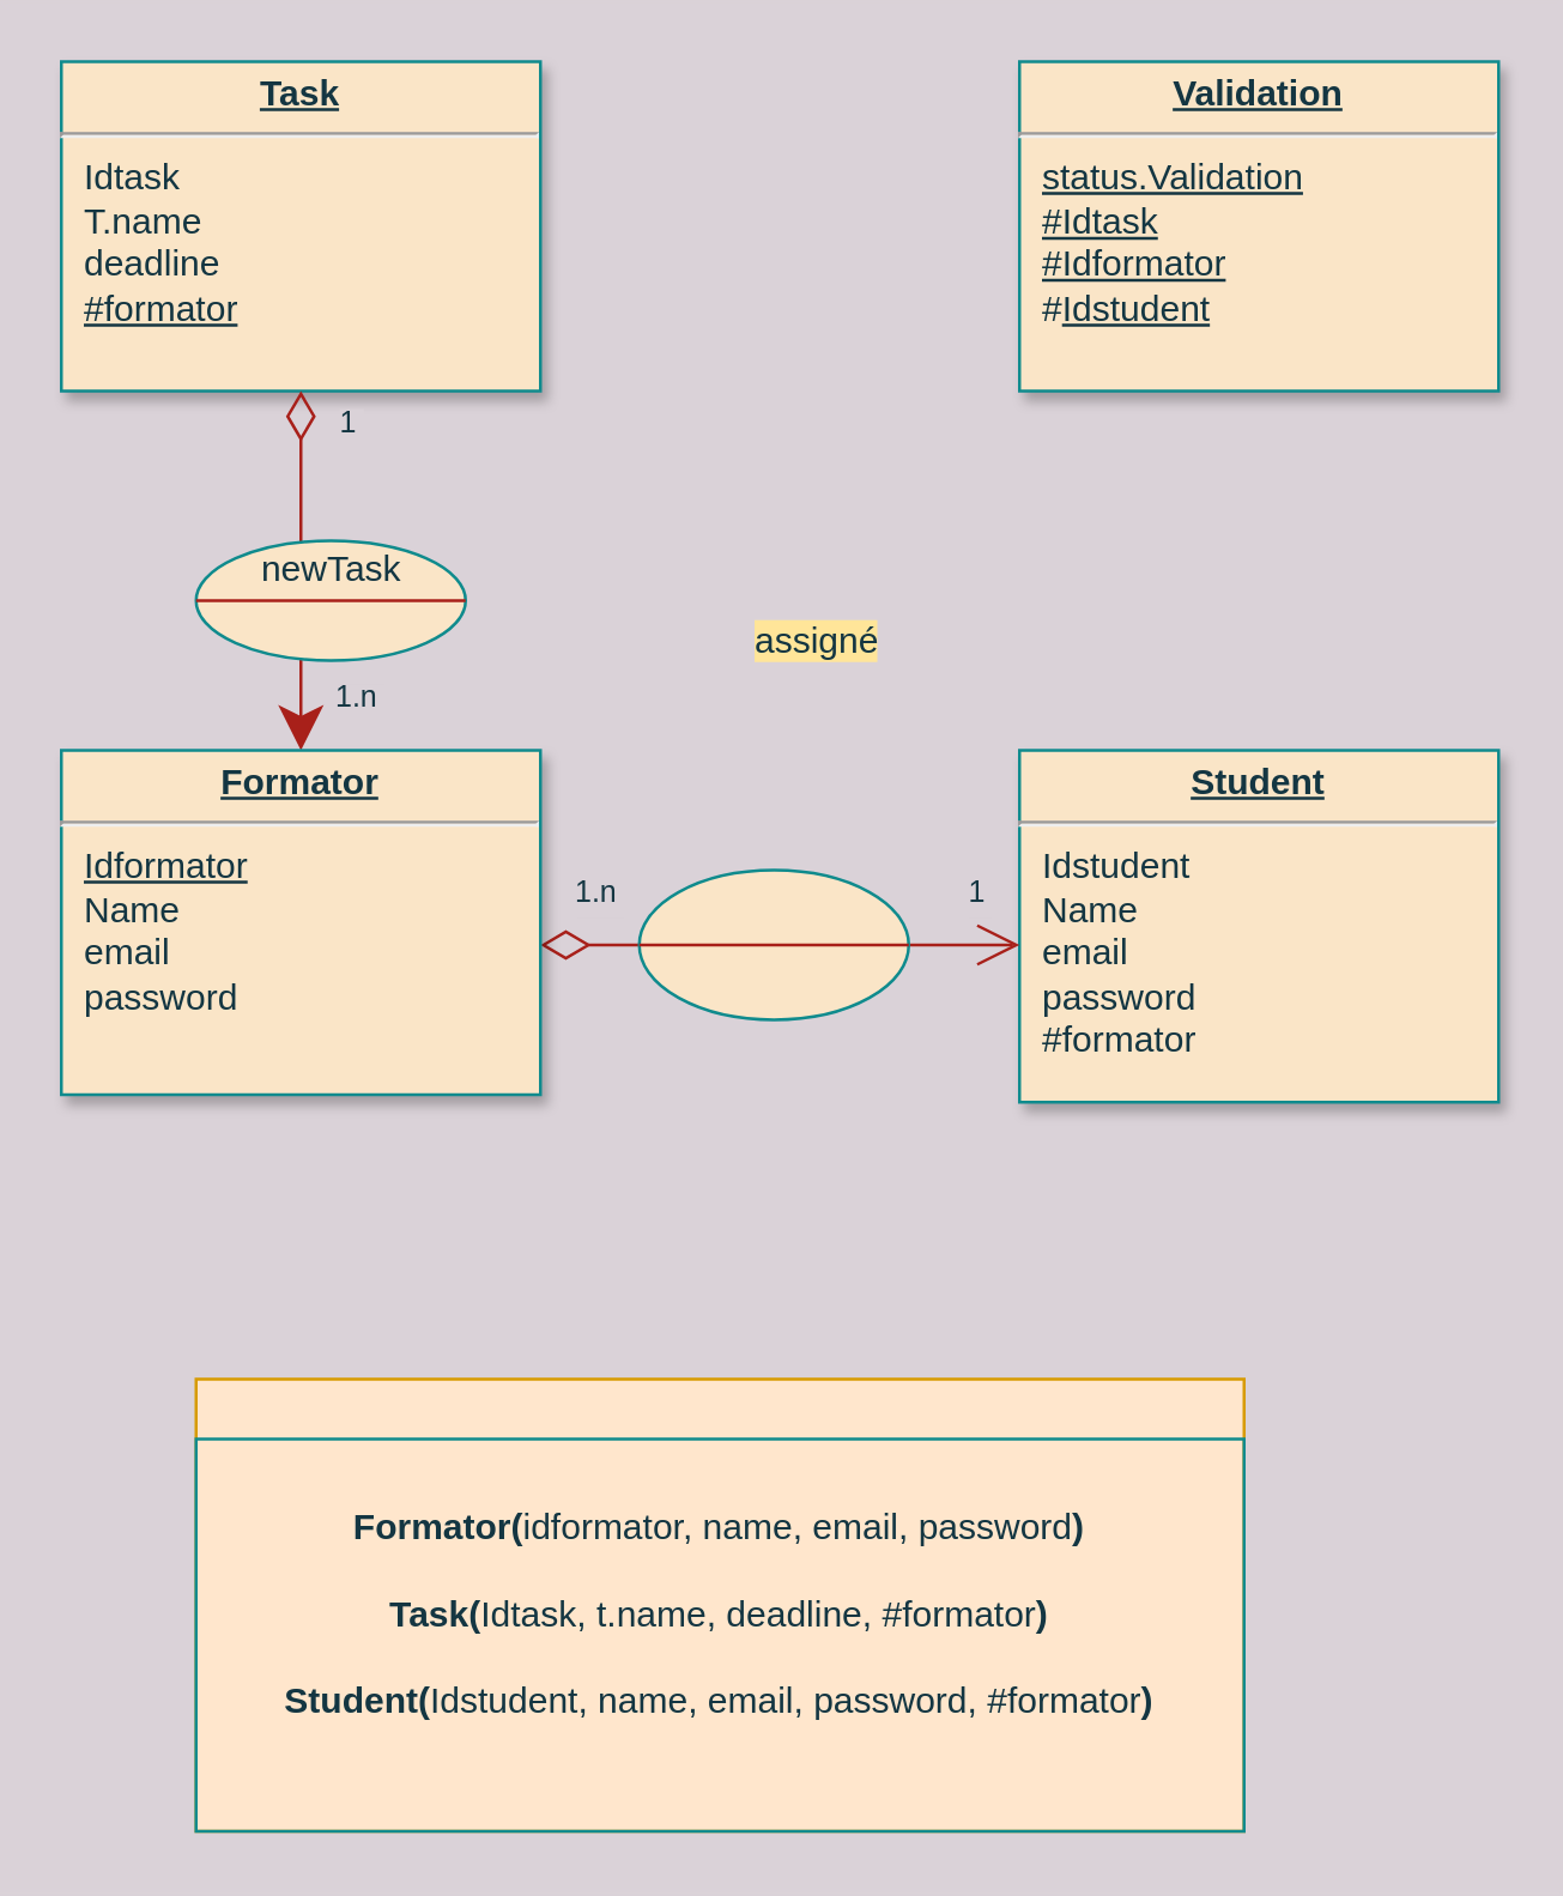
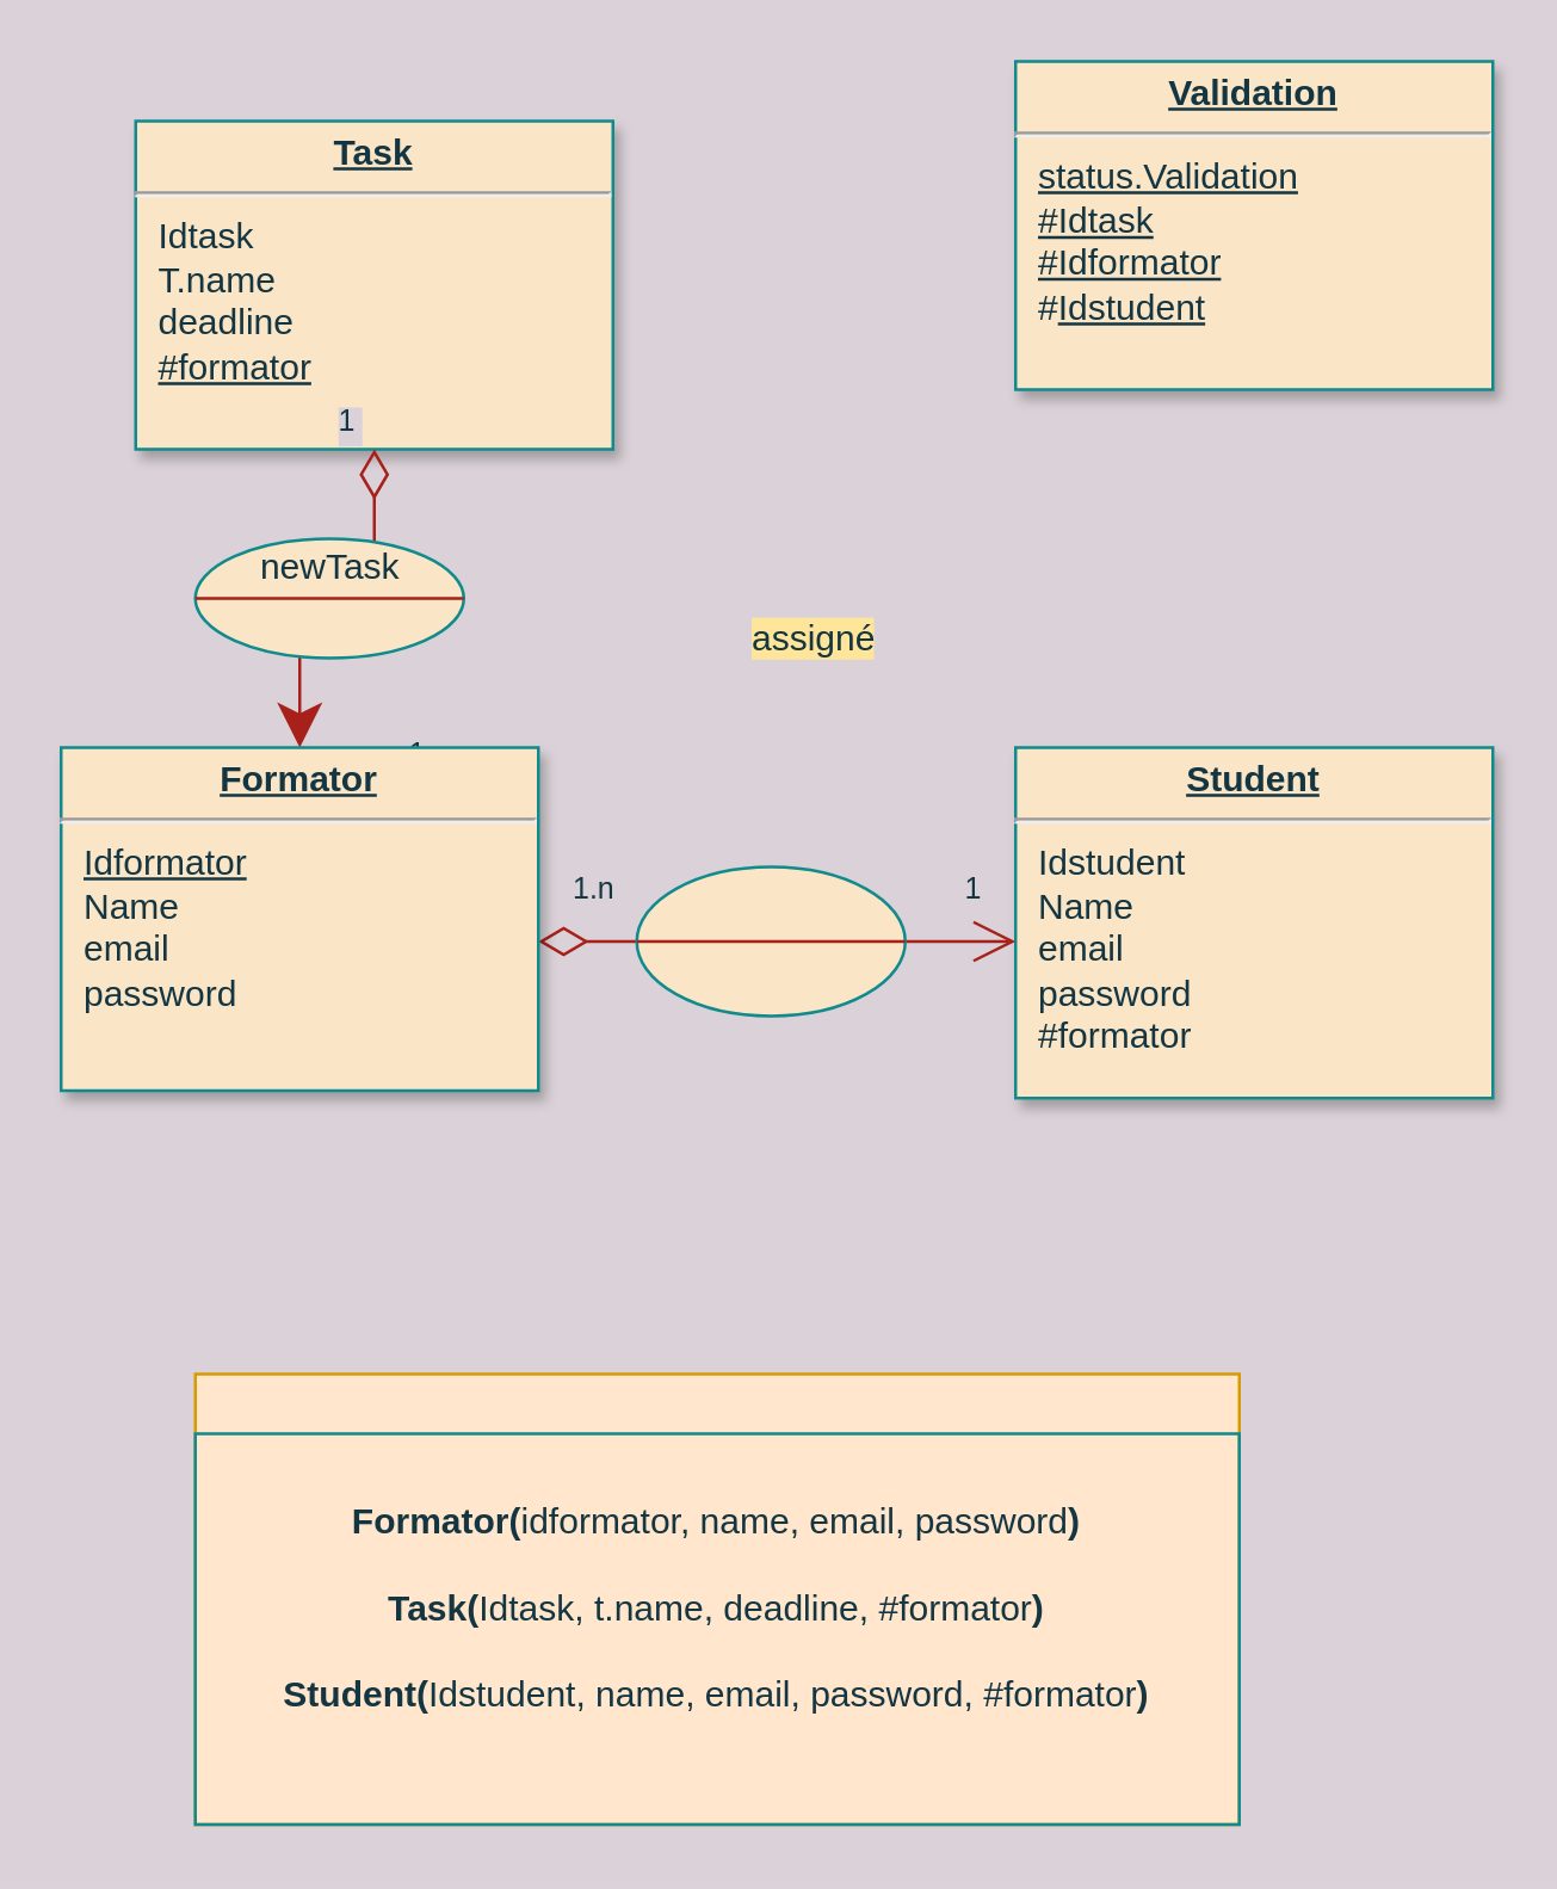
- <mxCell id="3" value="&lt;p style=&quot;margin: 0px ; margin-top: 4px ; text-align: center ; text-decoration: underline&quot;&gt;&lt;strong&gt;Task&lt;/strong&gt;&lt;/p&gt;&lt;hr&gt;&lt;p style=&quot;margin: 0px ; margin-left: 8px&quot;&gt;Idtask&lt;/p&gt;&lt;p style=&quot;margin: 0px ; margin-left: 8px&quot;&gt;T.name&lt;/p&gt;&lt;p style=&quot;margin: 0px ; margin-left: 8px&quot;&gt;deadline&lt;/p&gt;&lt;p style=&quot;margin: 0px ; margin-left: 8px&quot;&gt;&lt;u&gt;#formator&lt;/u&gt;&lt;/p&gt;" style="verticalAlign=top;align=left;overflow=fill;fontSize=12;fontFamily=Helvetica;html=1;strokeColor=#0F8B8D;shadow=1;fillColor=#FAE5C7;fontColor=#143642;" parent="1" vertex="1"><mxGeometry x="20" y="20" width="160" height="110" as="geometry" /></mxCell>
+ <mxCell id="3" value="&lt;p style=&quot;margin: 0px ; margin-top: 4px ; text-align: center ; text-decoration: underline&quot;&gt;&lt;strong&gt;Task&lt;/strong&gt;&lt;/p&gt;&lt;hr&gt;&lt;p style=&quot;margin: 0px ; margin-left: 8px&quot;&gt;Idtask&lt;/p&gt;&lt;p style=&quot;margin: 0px ; margin-left: 8px&quot;&gt;T.name&lt;/p&gt;&lt;p style=&quot;margin: 0px ; margin-left: 8px&quot;&gt;deadline&lt;/p&gt;&lt;p style=&quot;margin: 0px ; margin-left: 8px&quot;&gt;&lt;u&gt;#formator&lt;/u&gt;&lt;/p&gt;" style="verticalAlign=top;align=left;overflow=fill;fontSize=12;fontFamily=Helvetica;html=1;strokeColor=#0F8B8D;shadow=1;fillColor=#FAE5C7;fontColor=#143642;" parent="1" vertex="1"><mxGeometry x="45" y="40" width="160" height="110" as="geometry" /></mxCell>
